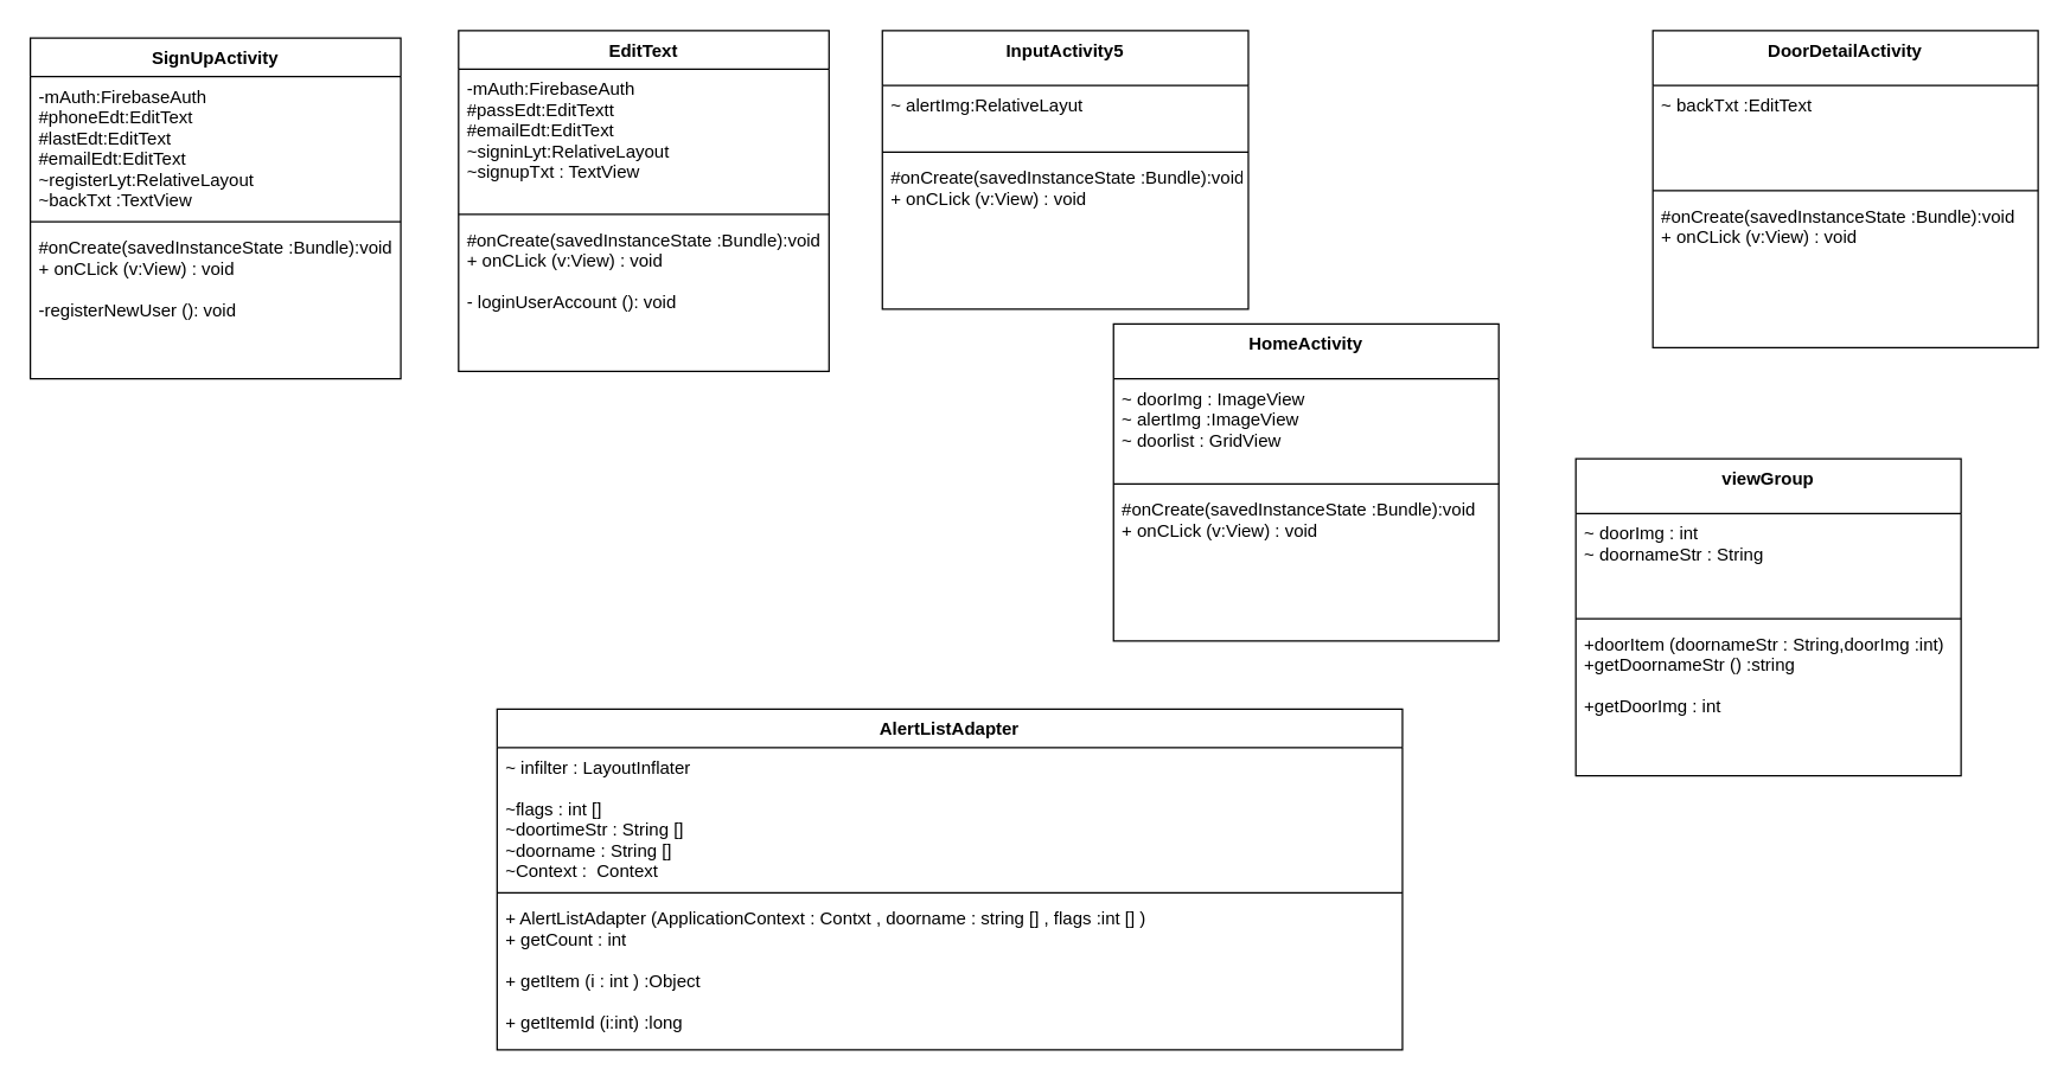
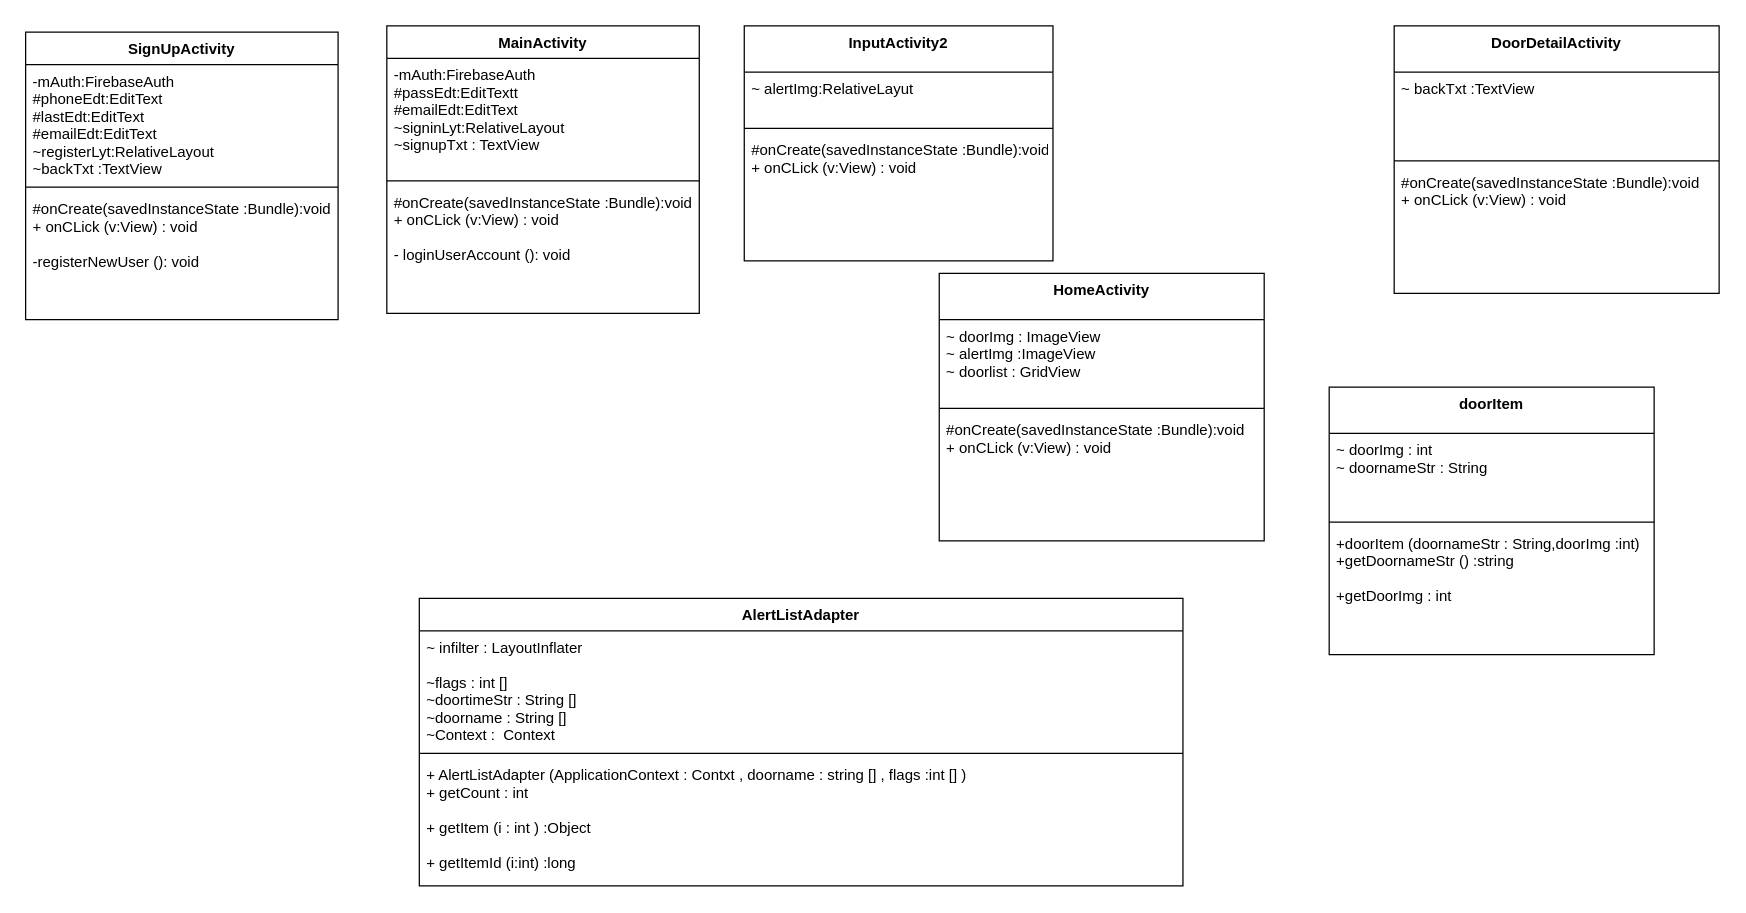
- <mxCell id="6" value="EditText" style="swimlane;fontStyle=1;align=center;verticalAlign=top;childLayout=stackLayout;horizontal=1;startSize=26;horizontalStack=0;resizeParent=1;resizeParentMax=0;resizeLast=0;collapsible=1;marginBottom=0;" vertex="1" parent="1"><mxGeometry x="309" y="20" width="250" height="230" as="geometry" /></mxCell>
+ <mxCell id="6" value="MainActivity" style="swimlane;fontStyle=1;align=center;verticalAlign=top;childLayout=stackLayout;horizontal=1;startSize=26;horizontalStack=0;resizeParent=1;resizeParentMax=0;resizeLast=0;collapsible=1;marginBottom=0;" vertex="1" parent="1"><mxGeometry x="309" y="20" width="250" height="230" as="geometry" /></mxCell>
- <mxCell id="10" value="InputActivity5" style="swimlane;fontStyle=1;align=center;verticalAlign=top;childLayout=stackLayout;horizontal=1;startSize=37;horizontalStack=0;resizeParent=1;resizeParentMax=0;resizeLast=0;collapsible=1;marginBottom=0;" vertex="1" parent="1"><mxGeometry x="595" y="20" width="247" height="188" as="geometry" /></mxCell>
+ <mxCell id="10" value="InputActivity2" style="swimlane;fontStyle=1;align=center;verticalAlign=top;childLayout=stackLayout;horizontal=1;startSize=37;horizontalStack=0;resizeParent=1;resizeParentMax=0;resizeLast=0;collapsible=1;marginBottom=0;" vertex="1" parent="1"><mxGeometry x="595" y="20" width="247" height="188" as="geometry" /></mxCell>
- <mxCell id="23" value="~ backTxt :EditText &#10;&#10;&#10;&#10;&#10;" style="text;strokeColor=none;fillColor=none;align=left;verticalAlign=top;spacingLeft=4;spacingRight=4;overflow=hidden;rotatable=0;points=[[0,0.5],[1,0.5]];portConstraint=eastwest;" vertex="1" parent="22"><mxGeometry y="37" width="260" height="67" as="geometry" /></mxCell>
+ <mxCell id="23" value="~ backTxt :TextView &#10;&#10;&#10;&#10;&#10;" style="text;strokeColor=none;fillColor=none;align=left;verticalAlign=top;spacingLeft=4;spacingRight=4;overflow=hidden;rotatable=0;points=[[0,0.5],[1,0.5]];portConstraint=eastwest;" vertex="1" parent="22"><mxGeometry y="37" width="260" height="67" as="geometry" /></mxCell>
- <mxCell id="18" value="viewGroup" style="swimlane;fontStyle=1;align=center;verticalAlign=top;childLayout=stackLayout;horizontal=1;startSize=37;horizontalStack=0;resizeParent=1;resizeParentMax=0;resizeLast=0;collapsible=1;marginBottom=0;" vertex="1" parent="1"><mxGeometry x="1063" y="309" width="260" height="214" as="geometry" /></mxCell>
+ <mxCell id="18" value="doorItem" style="swimlane;fontStyle=1;align=center;verticalAlign=top;childLayout=stackLayout;horizontal=1;startSize=37;horizontalStack=0;resizeParent=1;resizeParentMax=0;resizeLast=0;collapsible=1;marginBottom=0;" vertex="1" parent="1"><mxGeometry x="1063" y="309" width="260" height="214" as="geometry" /></mxCell>
